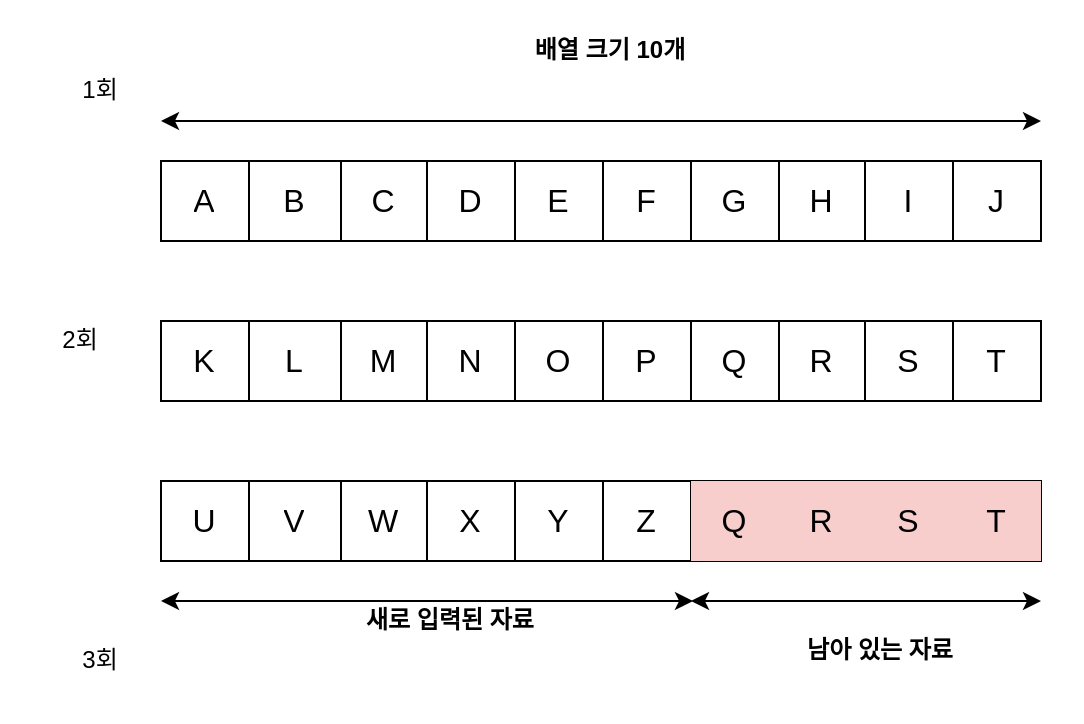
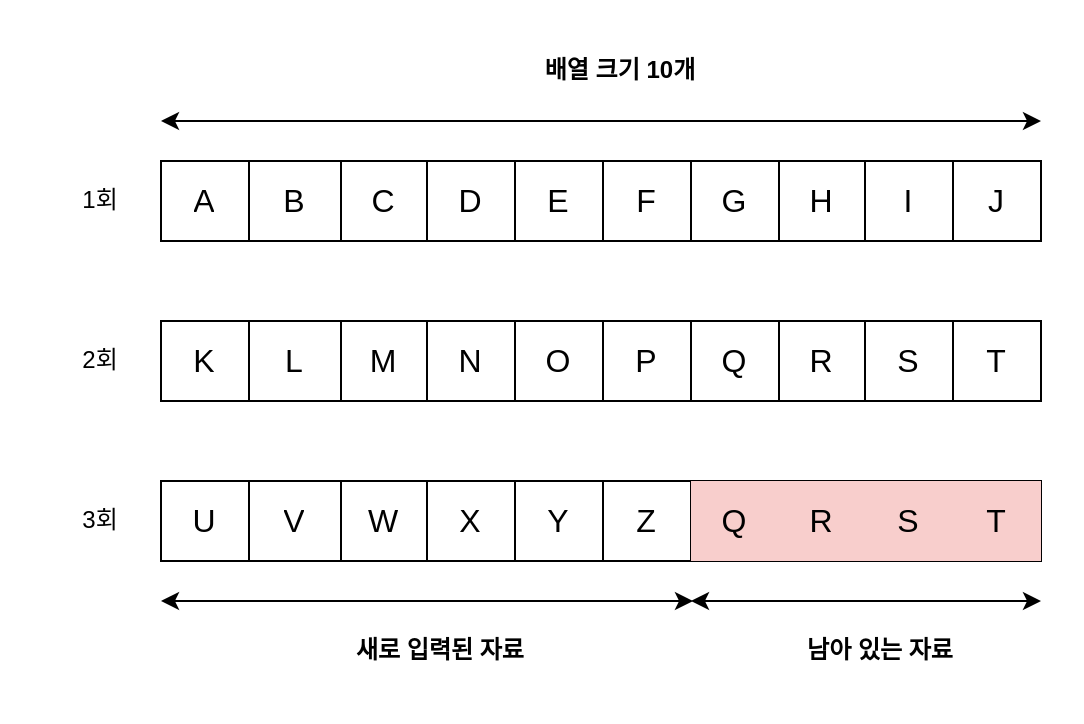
- <mxCell id="39" value="배열 크기 10개" style="text;html=1;strokeColor=none;fillColor=none;align=center;verticalAlign=middle;whiteSpace=wrap;rounded=0;fontStyle=1" vertex="1" parent="1"><mxGeometry x="235" y="10" width="140" height="30" as="geometry" /></mxCell>
+ <mxCell id="39" value="배열 크기 10개" style="text;html=1;strokeColor=none;fillColor=none;align=center;verticalAlign=middle;whiteSpace=wrap;rounded=0;fontStyle=1" vertex="1" parent="1"><mxGeometry x="240" y="20" width="140" height="30" as="geometry" /></mxCell>
- <mxCell id="44" value="1회" style="text;html=1;strokeColor=none;fillColor=none;align=center;verticalAlign=middle;whiteSpace=wrap;rounded=0;" vertex="1" parent="1"><mxGeometry x="20" y="25" width="60" height="40" as="geometry" /></mxCell>
+ <mxCell id="44" value="1회" style="text;html=1;strokeColor=none;fillColor=none;align=center;verticalAlign=middle;whiteSpace=wrap;rounded=0;" vertex="1" parent="1"><mxGeometry x="20" y="80" width="60" height="40" as="geometry" /></mxCell>
- <mxCell id="45" value="2회" style="text;html=1;strokeColor=none;fillColor=none;align=center;verticalAlign=middle;whiteSpace=wrap;rounded=0;" vertex="1" parent="1"><mxGeometry x="10" y="150" width="60" height="40" as="geometry" /></mxCell>
+ <mxCell id="45" value="2회" style="text;html=1;strokeColor=none;fillColor=none;align=center;verticalAlign=middle;whiteSpace=wrap;rounded=0;" vertex="1" parent="1"><mxGeometry x="20" y="160" width="60" height="40" as="geometry" /></mxCell>
- <mxCell id="41" value="새로 입력된 자료" style="text;html=1;strokeColor=none;fillColor=none;align=center;verticalAlign=middle;whiteSpace=wrap;rounded=0;fontStyle=1" vertex="1" parent="1"><mxGeometry x="155" y="295" width="140" height="30" as="geometry" /></mxCell>
+ <mxCell id="41" value="새로 입력된 자료" style="text;html=1;strokeColor=none;fillColor=none;align=center;verticalAlign=middle;whiteSpace=wrap;rounded=0;fontStyle=1" vertex="1" parent="1"><mxGeometry x="150" y="310" width="140" height="30" as="geometry" /></mxCell>
- <mxCell id="46" value="3회" style="text;html=1;strokeColor=none;fillColor=none;align=center;verticalAlign=middle;whiteSpace=wrap;rounded=0;" vertex="1" parent="1"><mxGeometry x="20" y="310" width="60" height="40" as="geometry" /></mxCell>
+ <mxCell id="46" value="3회" style="text;html=1;strokeColor=none;fillColor=none;align=center;verticalAlign=middle;whiteSpace=wrap;rounded=0;" vertex="1" parent="1"><mxGeometry x="20" y="240" width="60" height="40" as="geometry" /></mxCell>
